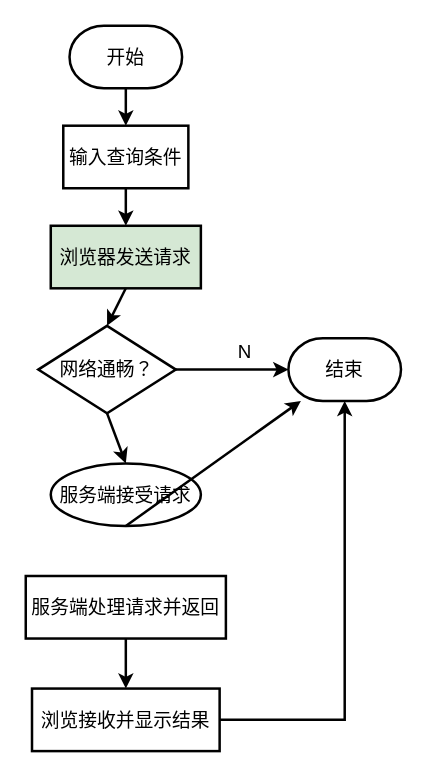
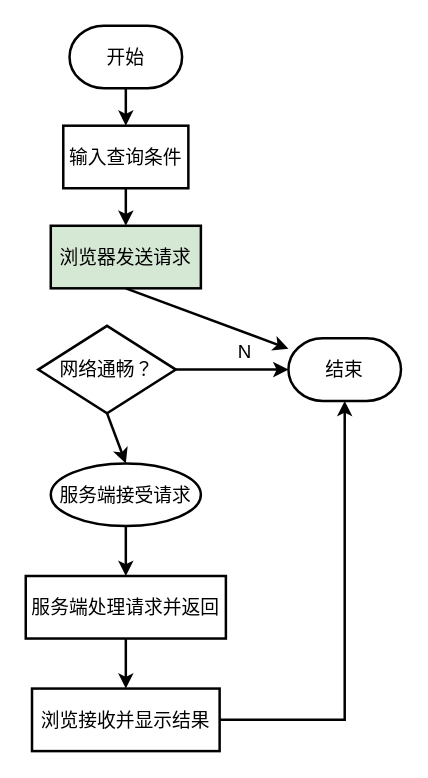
- <mxCell id="9" value="" style="endArrow=classic;html=1;fontSize=15;strokeWidth=2;exitX=0.5;exitY=1;exitDx=0;exitDy=0;entryX=0.5;entryY=0;entryDx=0;entryDy=0;entryPerimeter=0;" edge="1" parent="1" source="6" target="3"><mxGeometry width="50" height="50" relative="1" as="geometry"><mxPoint x="190" y="310" as="sourcePoint" /><mxPoint x="240" y="260" as="targetPoint" /></mxGeometry></mxCell>
+ <mxCell id="9" value="" style="endArrow=classic;html=1;fontSize=15;strokeWidth=2;exitX=0.5;exitY=1;exitDx=0;exitDy=0;" edge="1" parent="1" source="6" target="5"><mxGeometry width="50" height="50" relative="1" as="geometry"><mxPoint x="190" y="310" as="sourcePoint" /><mxPoint x="240" y="260" as="targetPoint" /></mxGeometry></mxCell>
- <mxCell id="15" value="" style="endArrow=classic;html=1;fontSize=15;strokeWidth=2;exitX=0.5;exitY=1;exitDx=0;exitDy=0;" edge="1" parent="1" source="12" target="5"><mxGeometry width="50" height="50" relative="1" as="geometry"><mxPoint x="290" y="450" as="sourcePoint" /><mxPoint x="340" y="400" as="targetPoint" /></mxGeometry></mxCell>
+ <mxCell id="15" value="" style="endArrow=classic;html=1;fontSize=15;strokeWidth=2;exitX=0.5;exitY=1;exitDx=0;exitDy=0;entryX=0.5;entryY=0;entryDx=0;entryDy=0;" edge="1" parent="1" source="12" target="14"><mxGeometry width="50" height="50" relative="1" as="geometry"><mxPoint x="290" y="450" as="sourcePoint" /><mxPoint x="340" y="400" as="targetPoint" /></mxGeometry></mxCell>
